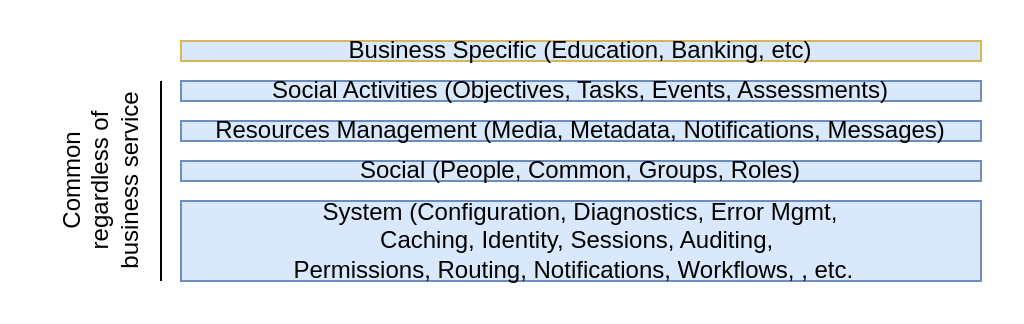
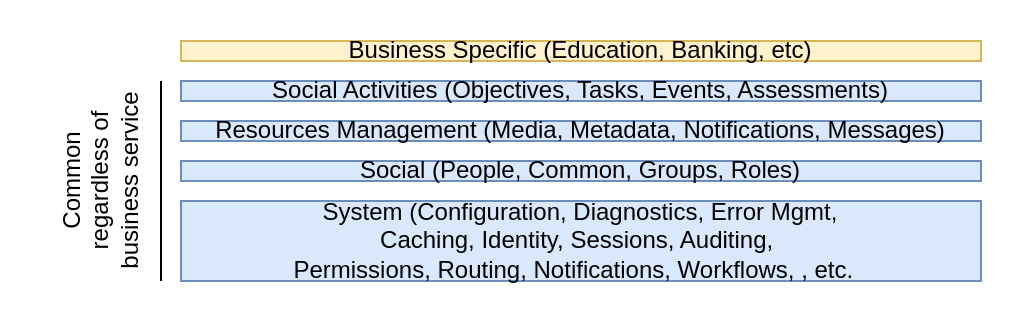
- <mxCell id="6" value="Business Specific (Education, Banking, etc)" style="rounded=0;whiteSpace=wrap;html=1;fillColor=#dae8fc;strokeColor=#d6b656;" vertex="1" parent="1"><mxGeometry x="90" y="20" width="400" height="10" as="geometry" /></mxCell>
+ <mxCell id="6" value="Business Specific (Education, Banking, etc)" style="rounded=0;whiteSpace=wrap;html=1;fillColor=#fff2cc;strokeColor=#d6b656;" vertex="1" parent="1"><mxGeometry x="90" y="20" width="400" height="10" as="geometry" /></mxCell>
